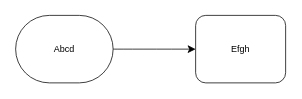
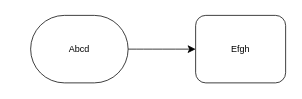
- <mxCell id="3" value="Abcd" style="rounded=1;whiteSpace=wrap;html=1;arcSize=50;" parent="1" vertex="1"><mxGeometry x="20" y="20" width="130" height="90" as="geometry" /></mxCell>
+ <mxCell id="3" value="Abcd" style="rounded=1;whiteSpace=wrap;html=1;arcSize=50;" parent="1" vertex="1"><mxGeometry x="40" y="20" width="130" height="90" as="geometry" /></mxCell>
